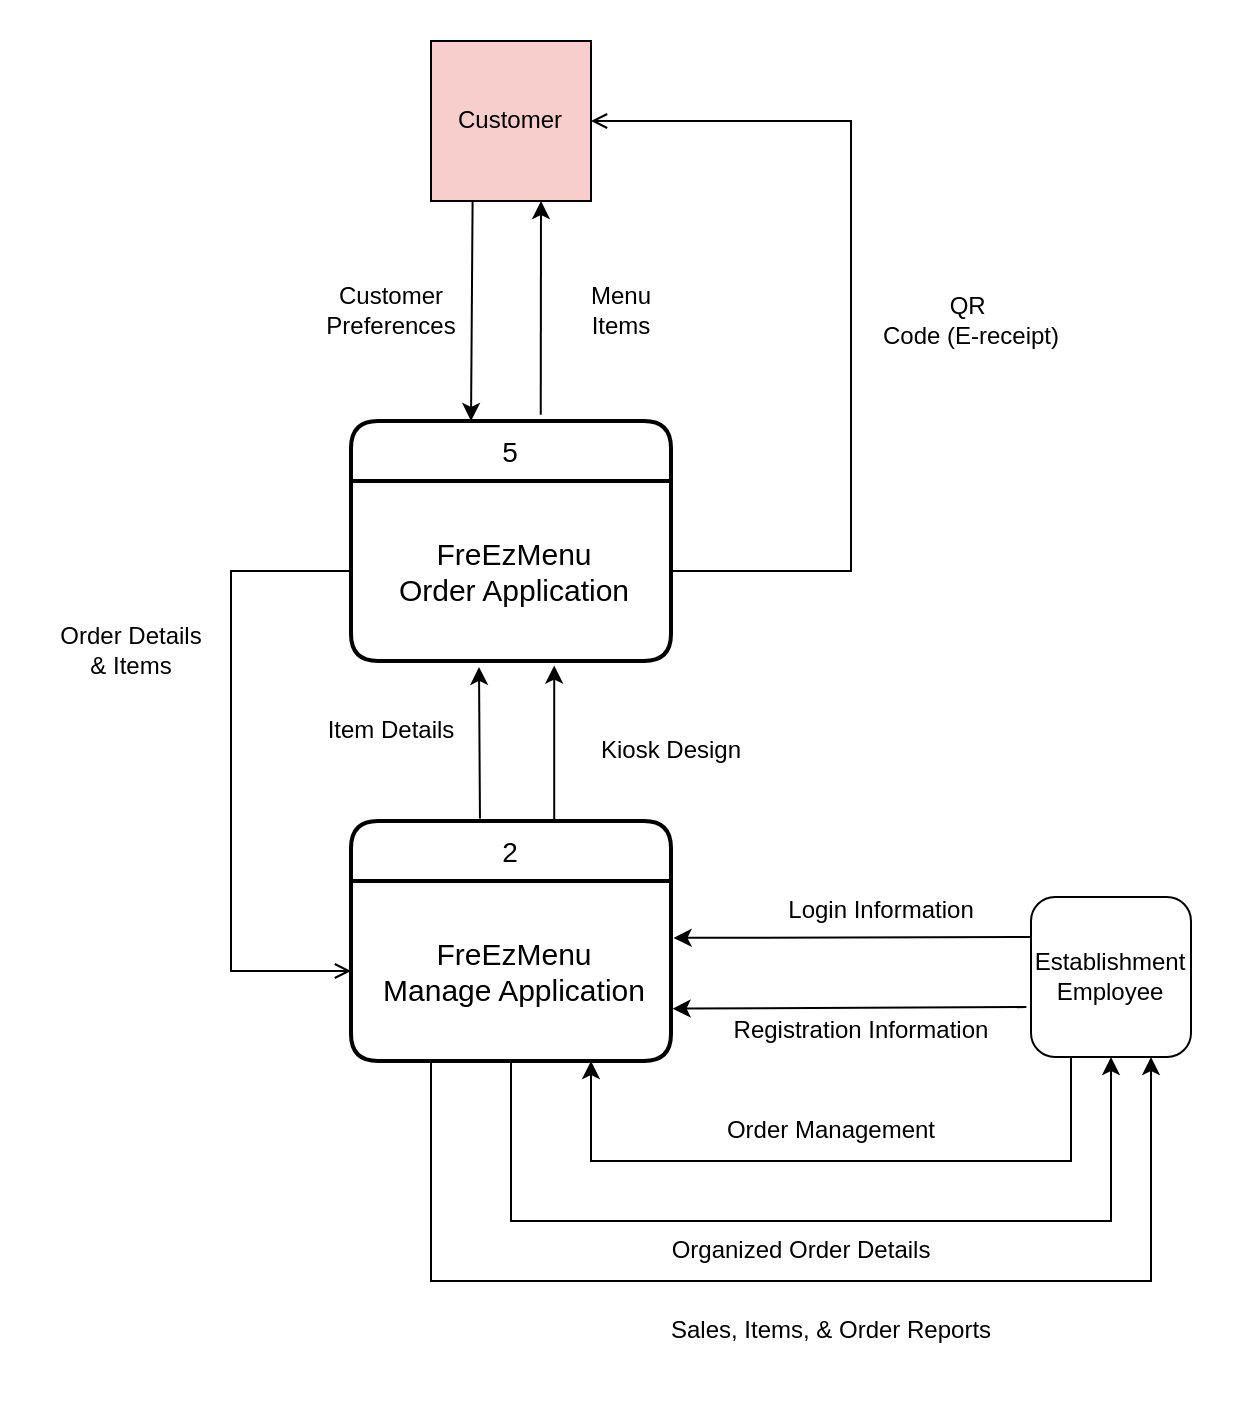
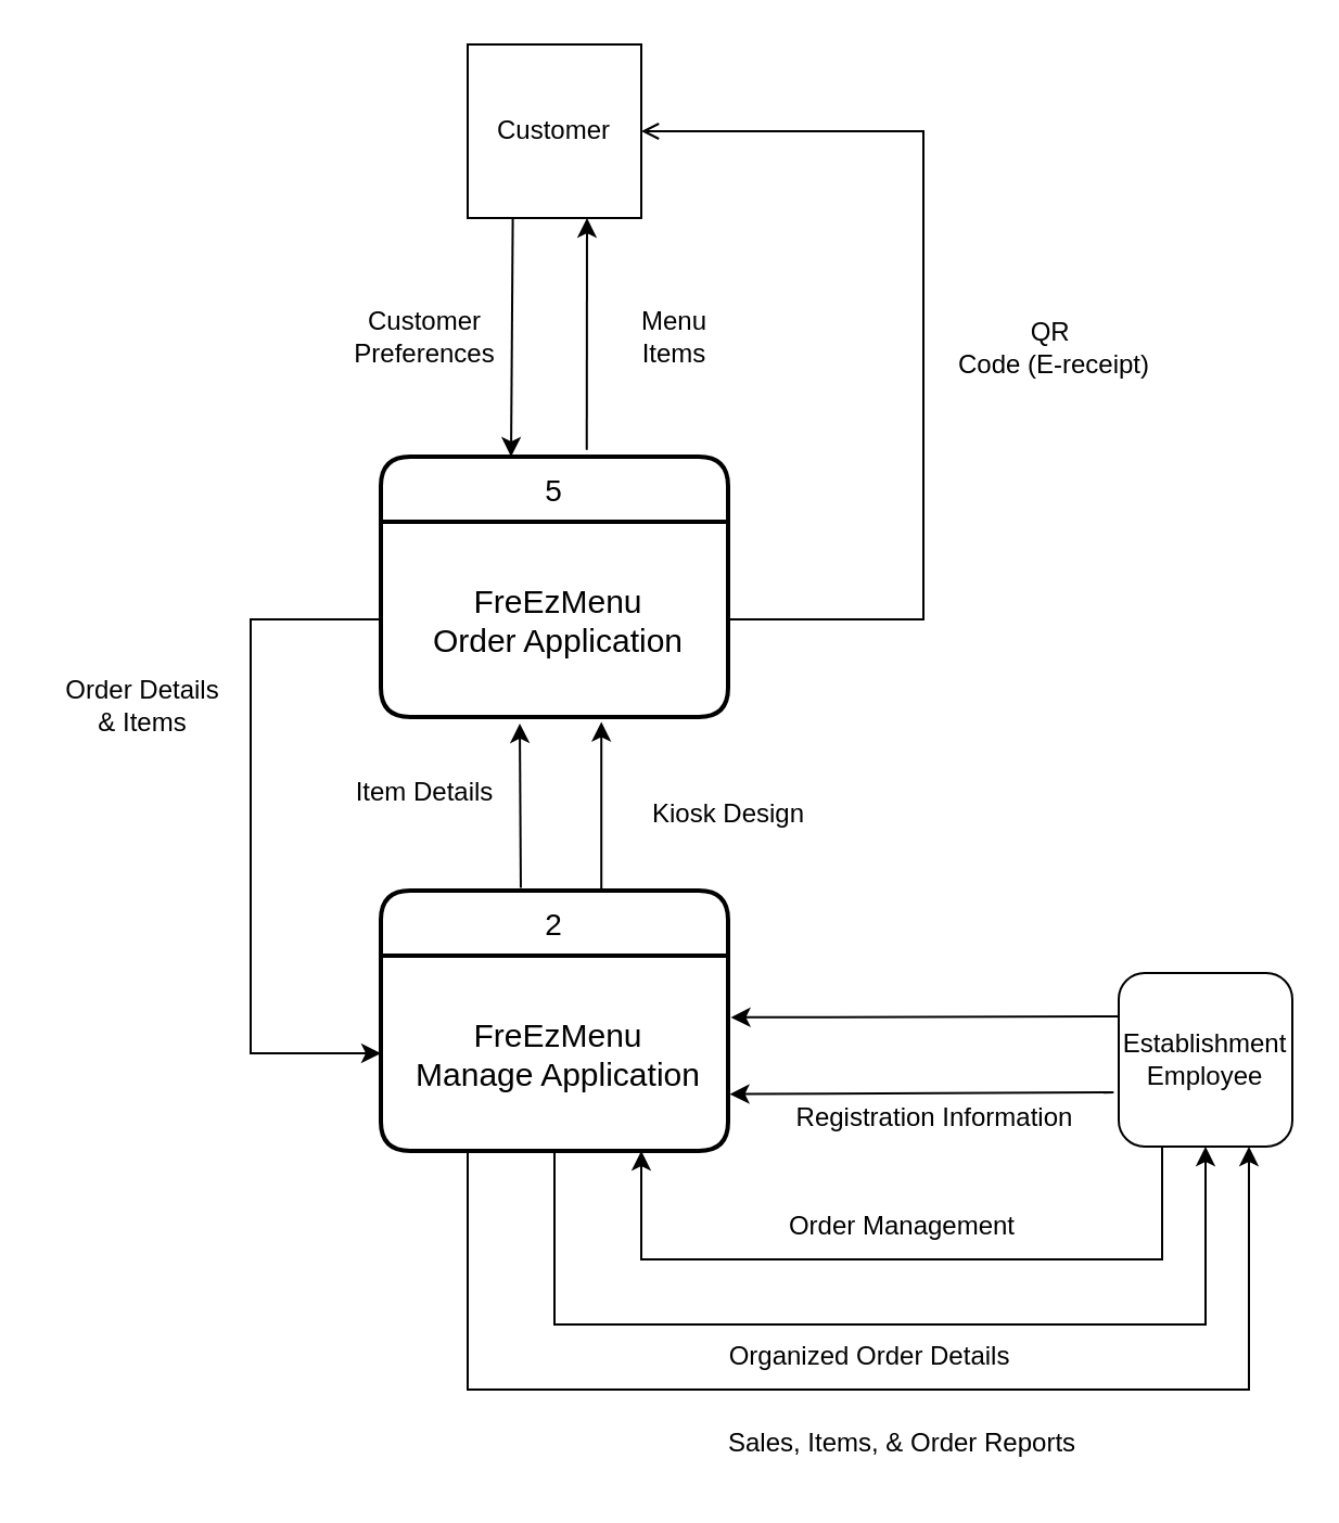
- <mxCell id="2" value="Customer" style="whiteSpace=wrap;html=1;aspect=fixed;fillColor=#f8cecc;" parent="1" vertex="1"><mxGeometry x="215" y="20" width="80" height="80" as="geometry" /></mxCell>
+ <mxCell id="2" value="Customer" style="whiteSpace=wrap;html=1;aspect=fixed;" parent="1" vertex="1"><mxGeometry x="215" y="20" width="80" height="80" as="geometry" /></mxCell>
- <mxCell id="28" value="Login Information" style="text;html=1;align=center;verticalAlign=middle;resizable=0;points=[];autosize=1;strokeColor=none;fillColor=none;" parent="1" vertex="1"><mxGeometry x="380" y="440" width="120" height="30" as="geometry" /></mxCell>
- <mxCell id="10" value="" style="endArrow=open;html=1;exitX=0;exitY=0.5;exitDx=0;exitDy=0;entryX=0;entryY=0.5;entryDx=0;entryDy=0;rounded=0;" parent="1" source="6" target="8" edge="1"><mxGeometry width="50" height="50" relative="1" as="geometry"><mxPoint x="235" y="400" as="sourcePoint" /><mxPoint x="115" y="450" as="targetPoint" /><Array as="points"><mxPoint x="115" y="285" /><mxPoint x="115" y="485" /></Array></mxGeometry></mxCell>
+ <mxCell id="10" value="" style="endArrow=classic;html=1;exitX=0;exitY=0.5;exitDx=0;exitDy=0;entryX=0;entryY=0.5;entryDx=0;entryDy=0;rounded=0;" parent="1" source="6" target="8" edge="1"><mxGeometry width="50" height="50" relative="1" as="geometry"><mxPoint x="235" y="400" as="sourcePoint" /><mxPoint x="115" y="450" as="targetPoint" /><Array as="points"><mxPoint x="115" y="285" /><mxPoint x="115" y="485" /></Array></mxGeometry></mxCell>
